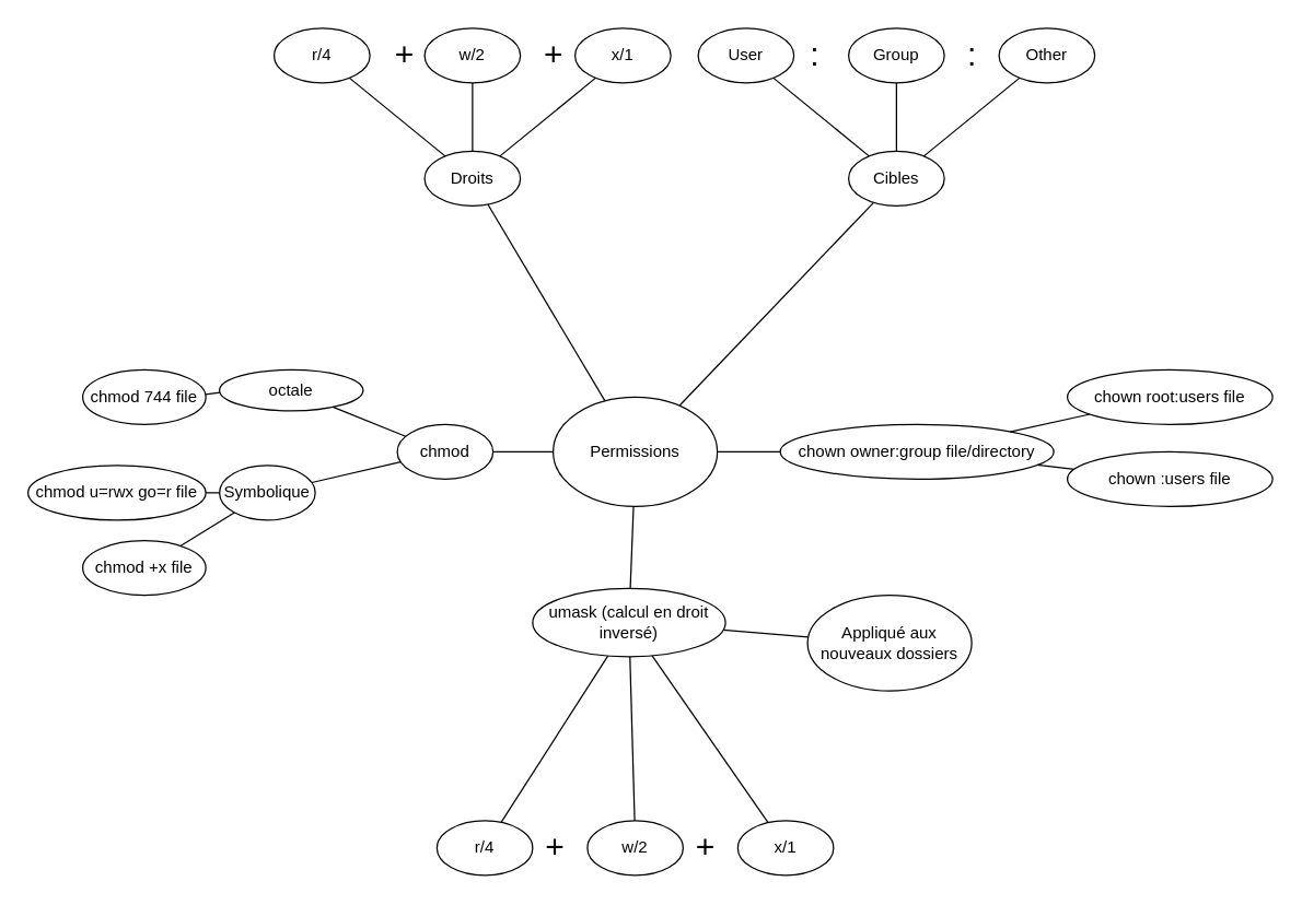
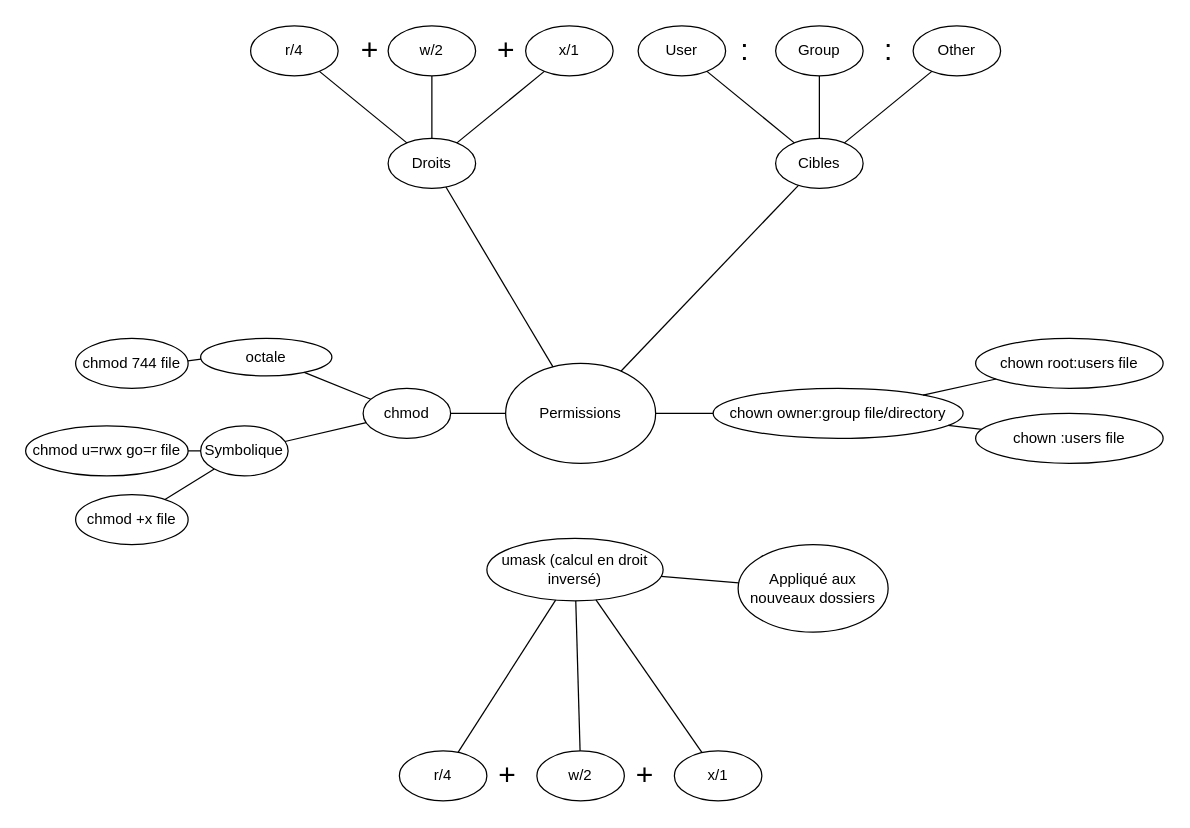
- <mxCell id="30" value="" style="endArrow=none;html=1;" edge="1" parent="1" source="23" target="2"><mxGeometry width="50" height="50" relative="1" as="geometry"><mxPoint x="571.116" y="611.404" as="sourcePoint" /><mxPoint x="486.277" y="489.282" as="targetPoint" /></mxGeometry></mxCell>
